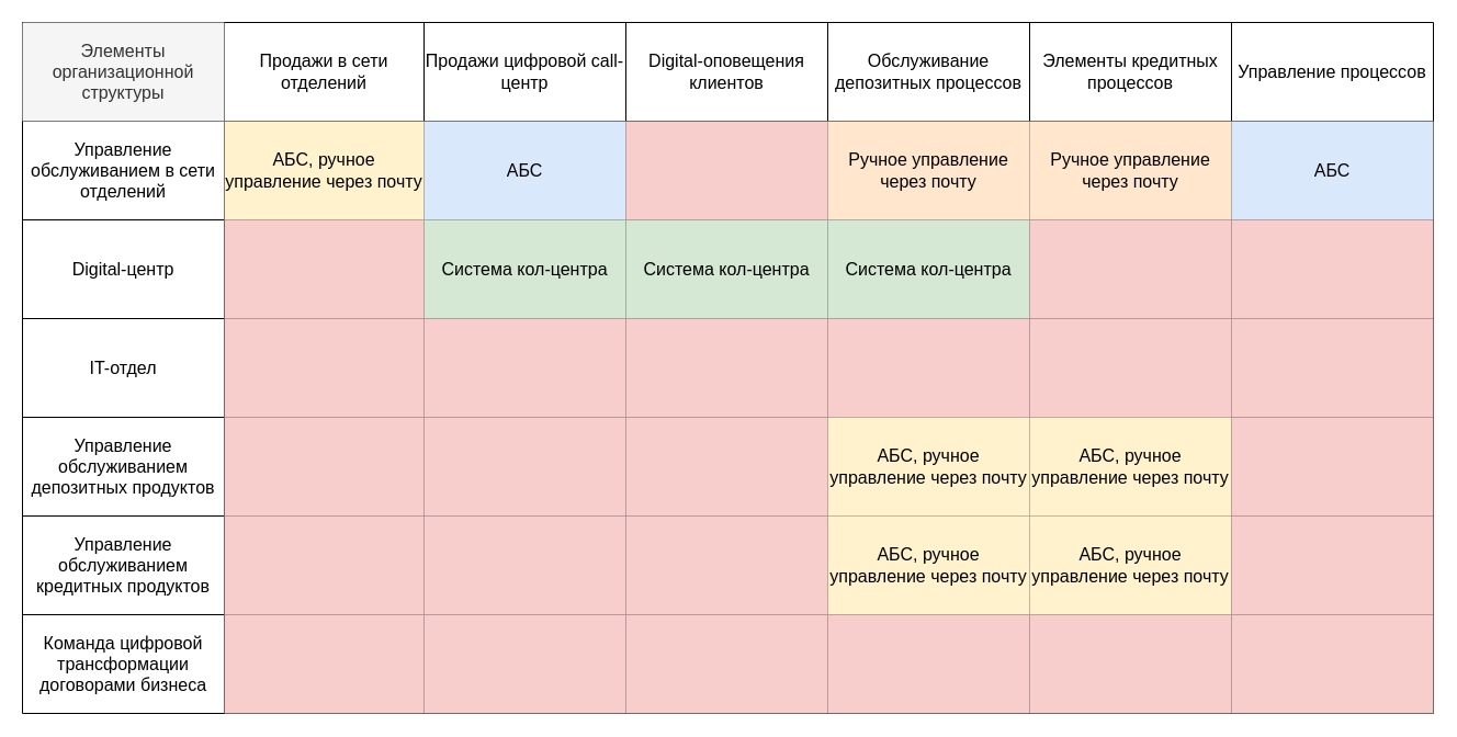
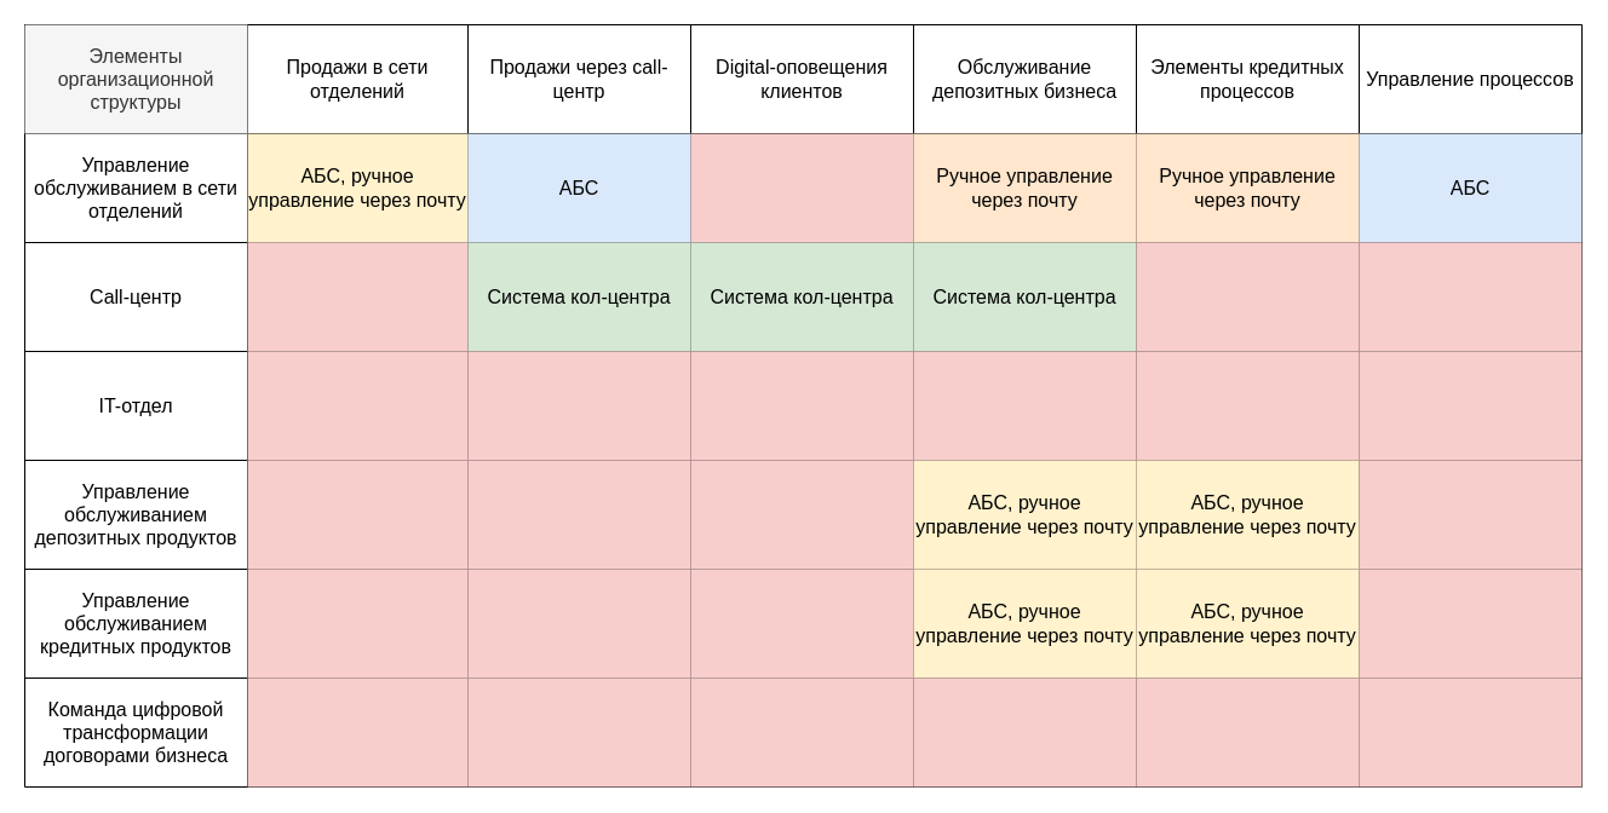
- <mxCell id="6" value="Продажи цифровой call-центр" style="shape=partialRectangle;html=1;whiteSpace=wrap;connectable=0;strokeColor=inherit;overflow=hidden;fillColor=none;top=0;left=0;bottom=0;right=0;pointerEvents=1;fontSize=16;" vertex="1" parent="3"><mxGeometry x="366" width="184" height="90" as="geometry"><mxRectangle width="184" height="90" as="alternateBounds" /></mxGeometry></mxCell>
+ <mxCell id="6" value="Продажи через call-центр" style="shape=partialRectangle;html=1;whiteSpace=wrap;connectable=0;strokeColor=inherit;overflow=hidden;fillColor=none;top=0;left=0;bottom=0;right=0;pointerEvents=1;fontSize=16;" vertex="1" parent="3"><mxGeometry x="366" width="184" height="90" as="geometry"><mxRectangle width="184" height="90" as="alternateBounds" /></mxGeometry></mxCell>
- <mxCell id="8" value="Обслуживание депозитных процессов" style="shape=partialRectangle;html=1;whiteSpace=wrap;connectable=0;strokeColor=inherit;overflow=hidden;fillColor=none;top=0;left=0;bottom=0;right=0;pointerEvents=1;fontSize=16;" vertex="1" parent="3"><mxGeometry x="734" width="184" height="90" as="geometry"><mxRectangle width="184" height="90" as="alternateBounds" /></mxGeometry></mxCell>
+ <mxCell id="8" value="Обслуживание депозитных бизнеса" style="shape=partialRectangle;html=1;whiteSpace=wrap;connectable=0;strokeColor=inherit;overflow=hidden;fillColor=none;top=0;left=0;bottom=0;right=0;pointerEvents=1;fontSize=16;" vertex="1" parent="3"><mxGeometry x="734" width="184" height="90" as="geometry"><mxRectangle width="184" height="90" as="alternateBounds" /></mxGeometry></mxCell>
- <mxCell id="20" value="Digital-центр" style="shape=partialRectangle;html=1;whiteSpace=wrap;connectable=0;strokeColor=inherit;overflow=hidden;fillColor=none;top=0;left=0;bottom=0;right=0;pointerEvents=1;fontSize=16;" vertex="1" parent="19"><mxGeometry width="184" height="90" as="geometry"><mxRectangle width="184" height="90" as="alternateBounds" /></mxGeometry></mxCell>
+ <mxCell id="20" value="Call-центр" style="shape=partialRectangle;html=1;whiteSpace=wrap;connectable=0;strokeColor=inherit;overflow=hidden;fillColor=none;top=0;left=0;bottom=0;right=0;pointerEvents=1;fontSize=16;" vertex="1" parent="19"><mxGeometry width="184" height="90" as="geometry"><mxRectangle width="184" height="90" as="alternateBounds" /></mxGeometry></mxCell>
